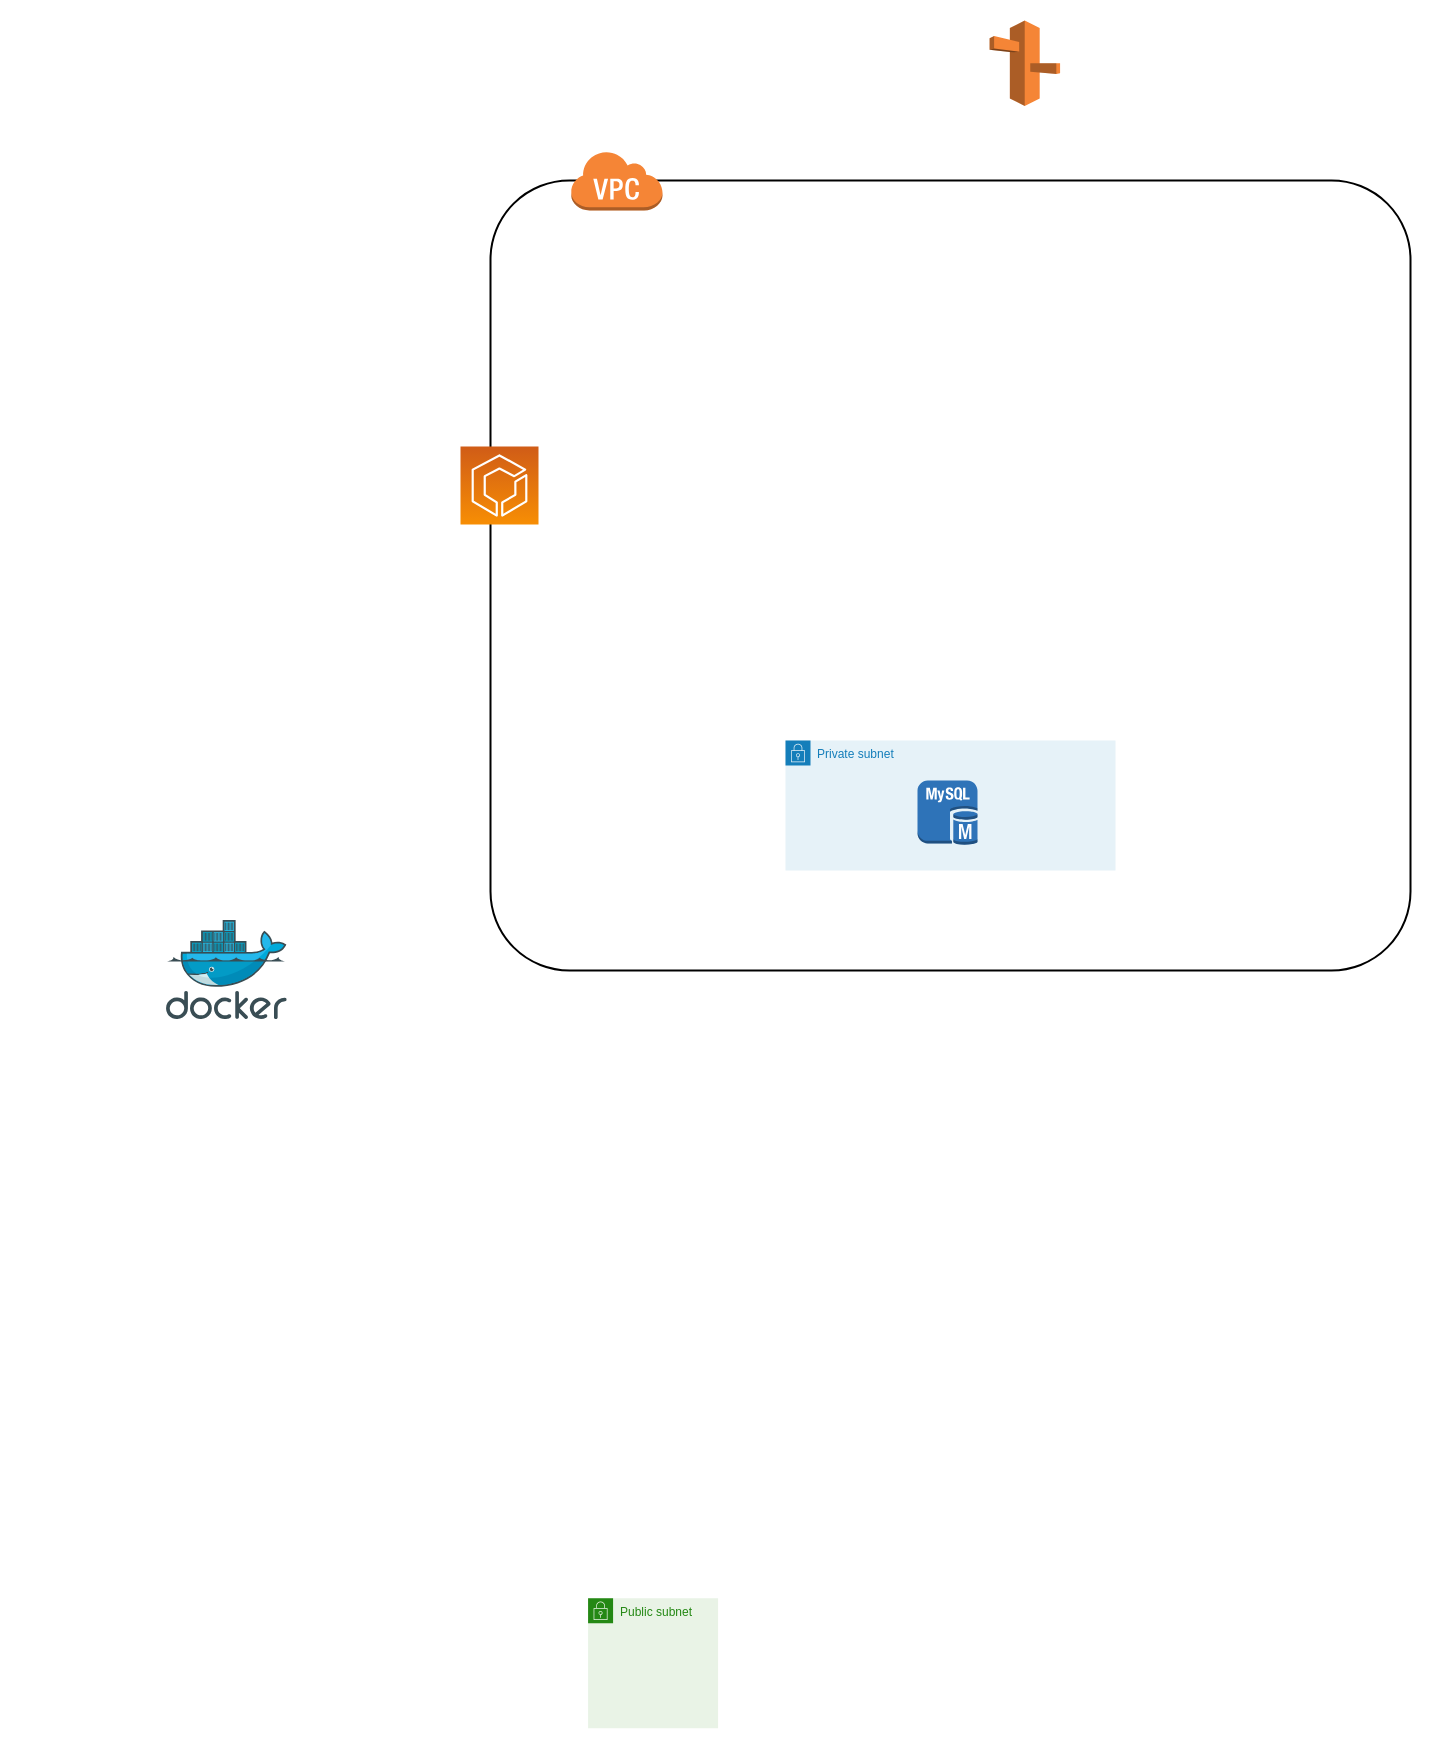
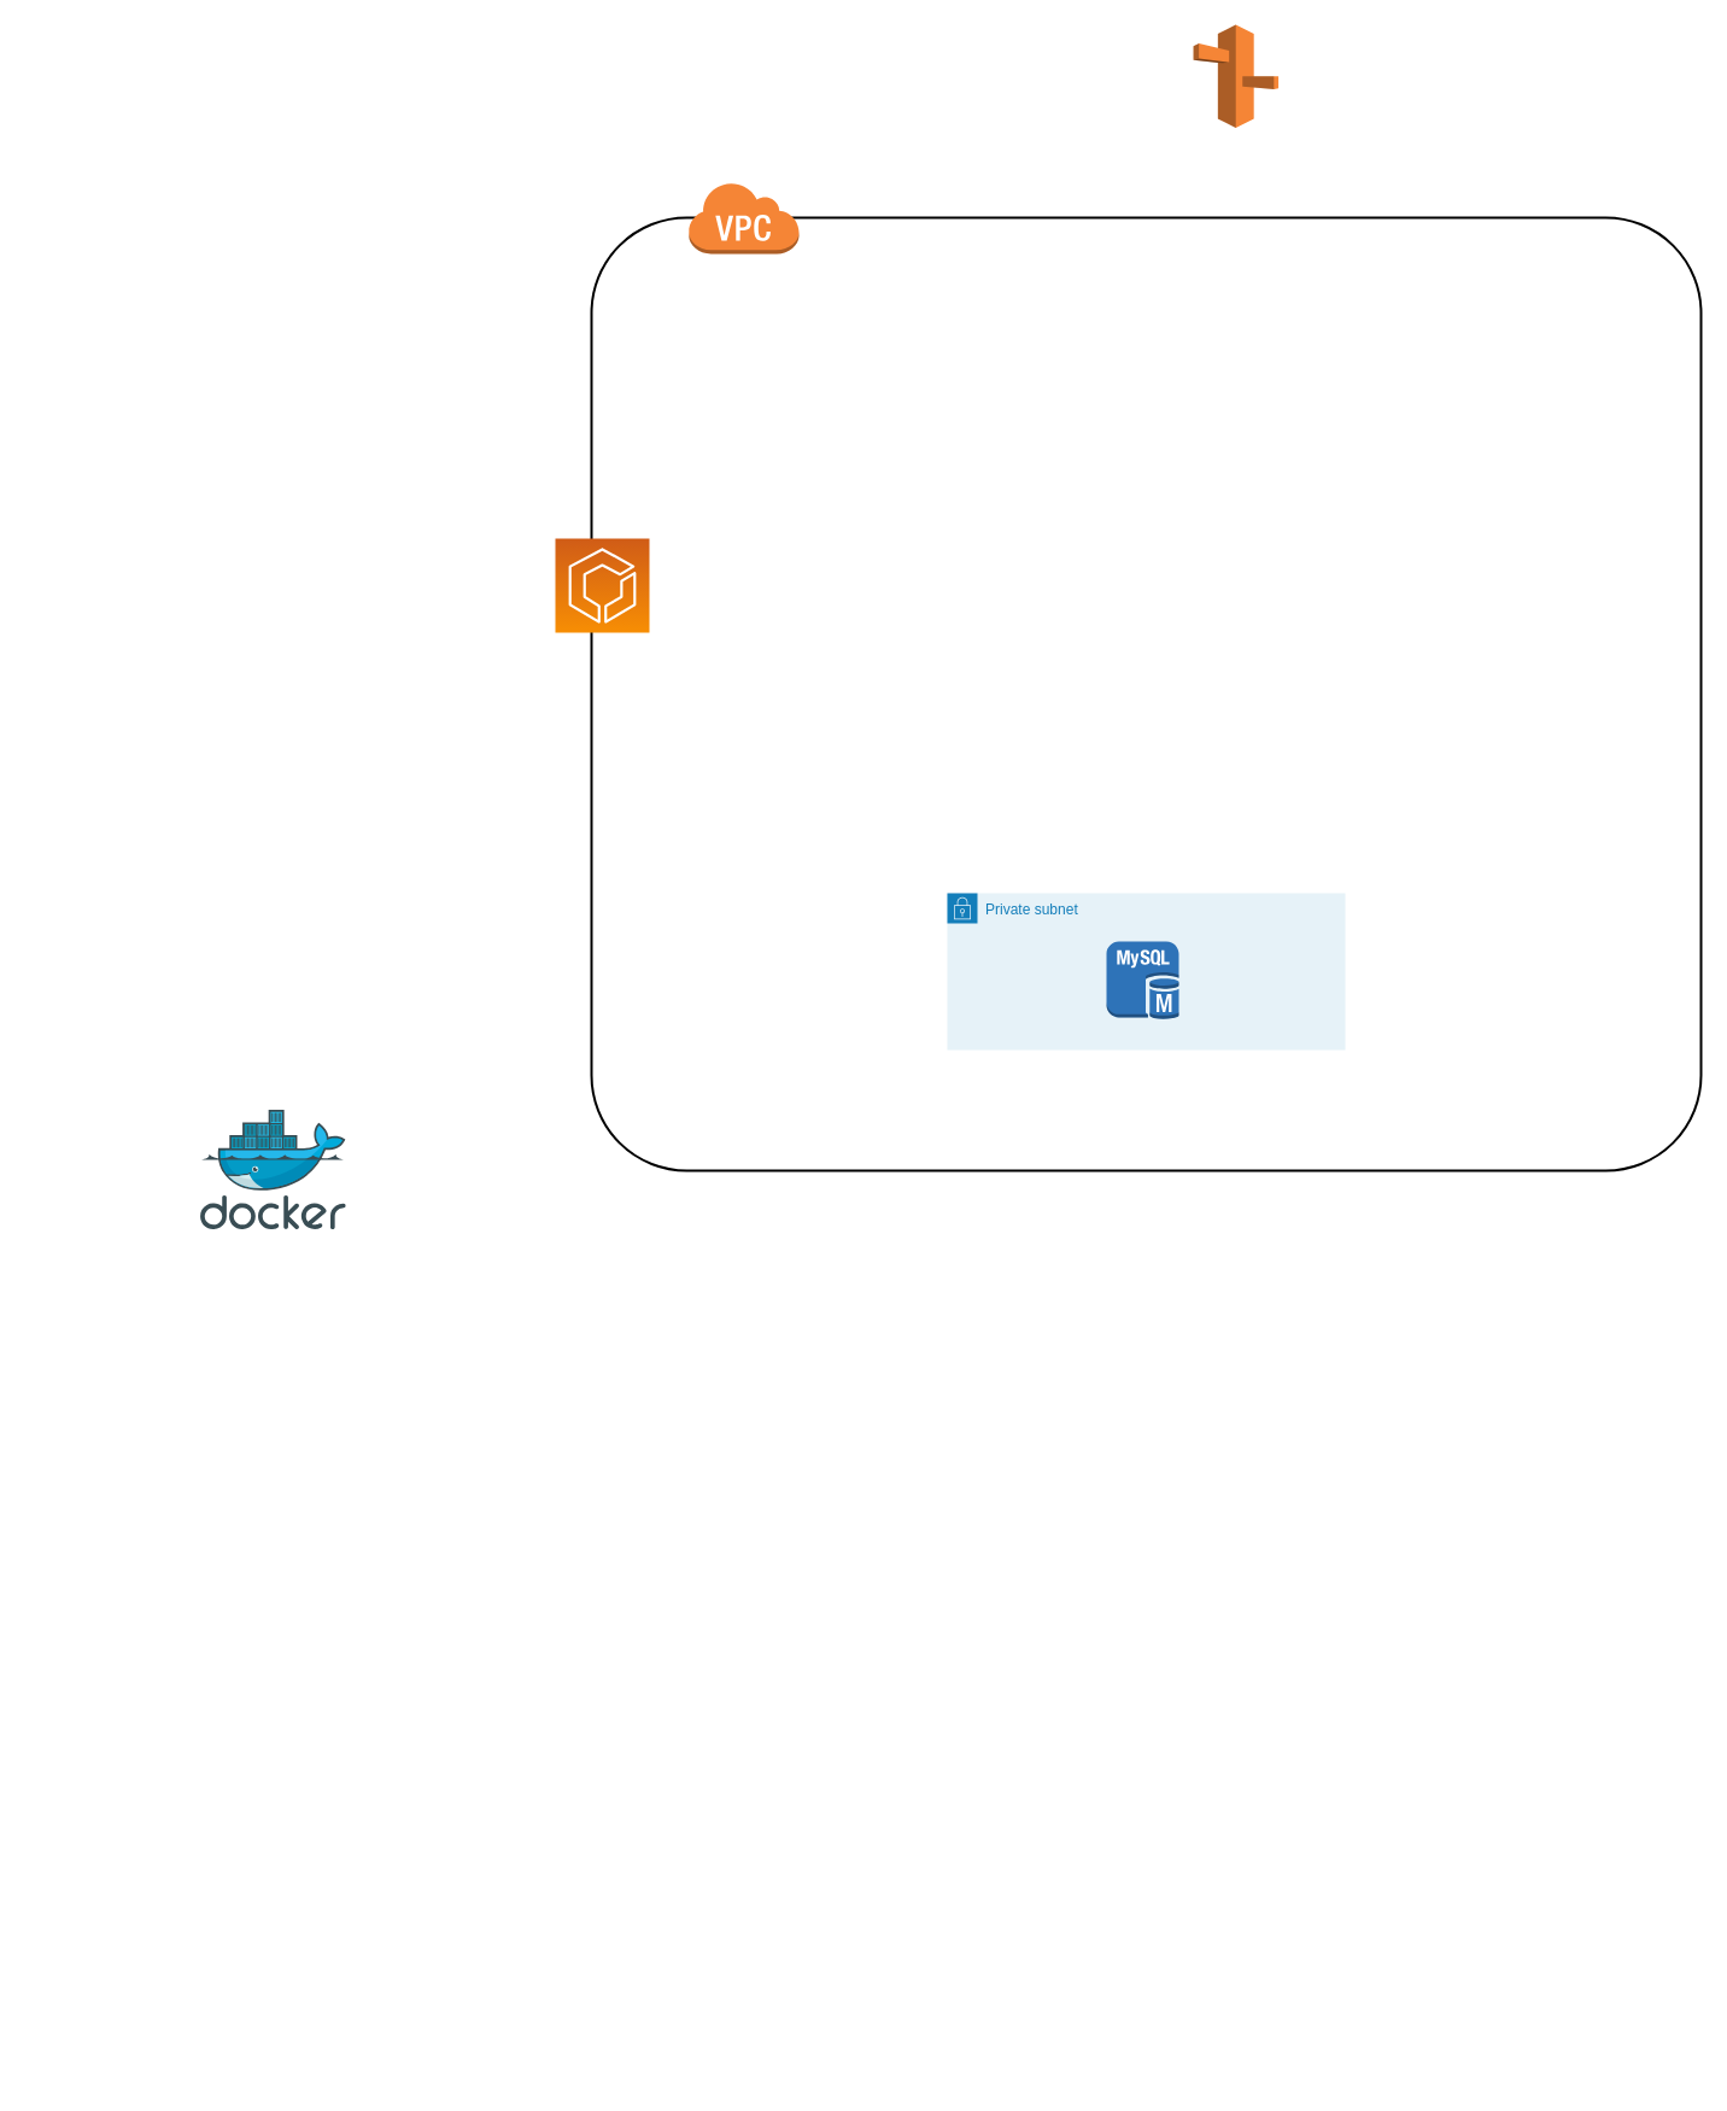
- <mxCell id="10" value="Public subnet" style="points=[[0,0],[0.25,0],[0.5,0],[0.75,0],[1,0],[1,0.25],[1,0.5],[1,0.75],[1,1],[0.75,1],[0.5,1],[0.25,1],[0,1],[0,0.75],[0,0.5],[0,0.25]];outlineConnect=0;gradientColor=none;html=1;whiteSpace=wrap;fontSize=12;fontStyle=0;shape=mxgraph.aws4.group;grIcon=mxgraph.aws4.group_security_group;grStroke=0;strokeColor=#248814;fillColor=#E9F3E6;verticalAlign=top;align=left;spacingLeft=30;fontColor=#248814;dashed=0;" vertex="1" parent="1"><mxGeometry x="587.58" y="1597.75" width="130" height="130" as="geometry" /></mxCell>
